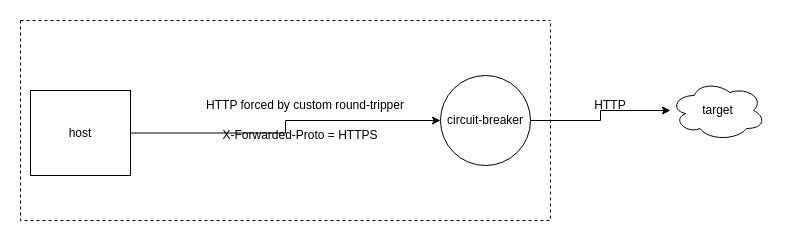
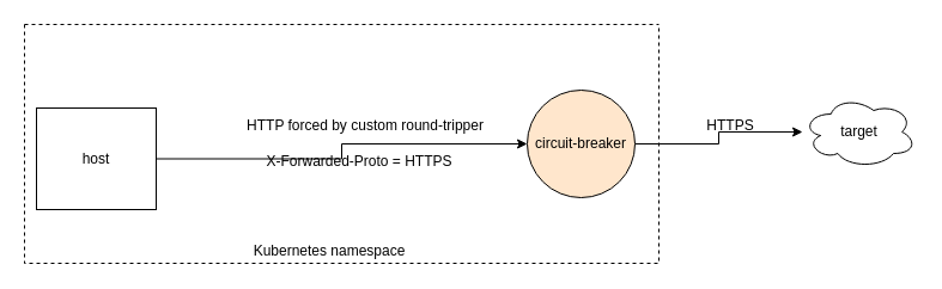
- <mxCell id="9" value="HTTP" style="text;html=1;strokeColor=none;fillColor=none;align=center;verticalAlign=middle;whiteSpace=wrap;rounded=0;" vertex="1" parent="1"><mxGeometry x="580" y="90" width="60" height="30" as="geometry" /></mxCell>
+ <mxCell id="9" value="HTTPS" style="text;html=1;strokeColor=none;fillColor=none;align=center;verticalAlign=middle;whiteSpace=wrap;rounded=0;" vertex="1" parent="1"><mxGeometry x="580" y="90" width="60" height="30" as="geometry" /></mxCell>
- <mxCell id="5" value="circuit-breaker" style="ellipse;whiteSpace=wrap;html=1;aspect=fixed;" vertex="1" parent="1"><mxGeometry x="440" y="75" width="90" height="90" as="geometry" /></mxCell>
+ <mxCell id="5" value="circuit-breaker" style="ellipse;whiteSpace=wrap;html=1;aspect=fixed;fillColor=#ffe6cc;" vertex="1" parent="1"><mxGeometry x="440" y="75" width="90" height="90" as="geometry" /></mxCell>
+ <mxCell id="11" value="Kubernetes namespace" style="text;html=1;strokeColor=none;fillColor=none;align=center;verticalAlign=middle;whiteSpace=wrap;rounded=0;" vertex="1" parent="10"><mxGeometry x="170" y="180" width="170" height="20" as="geometry" /></mxCell>
